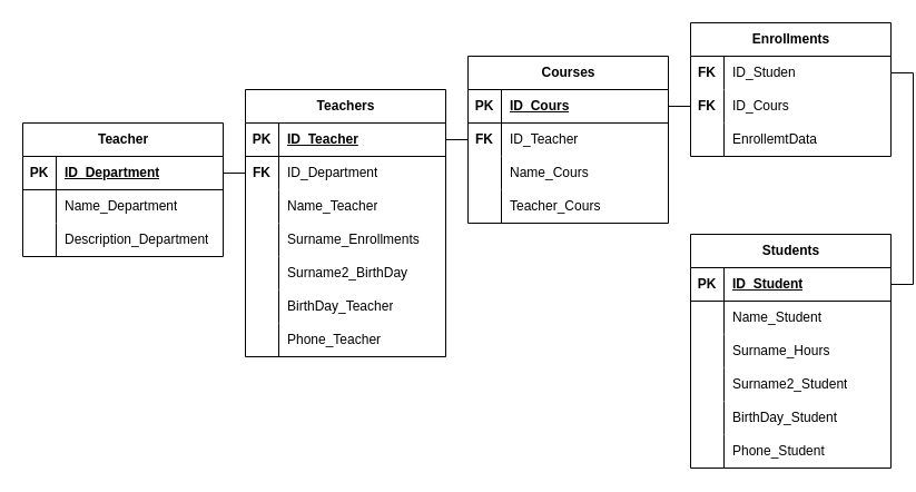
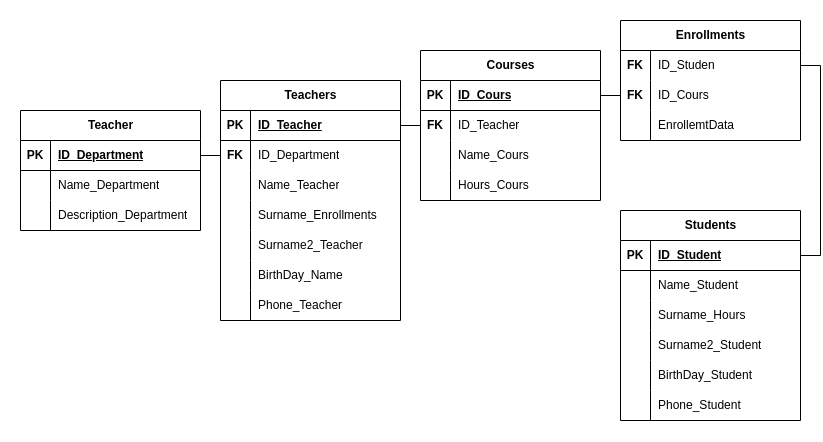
- <mxCell id="46" value="Teacher_Cours" style="shape=partialRectangle;connectable=0;fillColor=none;top=0;left=0;bottom=0;right=0;align=left;spacingLeft=6;overflow=hidden;whiteSpace=wrap;html=1;" vertex="1" parent="44"><mxGeometry x="30" width="150" height="30" as="geometry"><mxRectangle width="150" height="30" as="alternateBounds" /></mxGeometry></mxCell>
+ <mxCell id="46" value="Hours_Cours" style="shape=partialRectangle;connectable=0;fillColor=none;top=0;left=0;bottom=0;right=0;align=left;spacingLeft=6;overflow=hidden;whiteSpace=wrap;html=1;" vertex="1" parent="44"><mxGeometry x="30" width="150" height="30" as="geometry"><mxRectangle width="150" height="30" as="alternateBounds" /></mxGeometry></mxCell>
- <mxCell id="27" value="Surname2_BirthDay" style="shape=partialRectangle;connectable=0;fillColor=none;top=0;left=0;bottom=0;right=0;align=left;spacingLeft=6;overflow=hidden;whiteSpace=wrap;html=1;" vertex="1" parent="25"><mxGeometry x="30" width="150" height="30" as="geometry"><mxRectangle width="150" height="30" as="alternateBounds" /></mxGeometry></mxCell>
+ <mxCell id="27" value="Surname2_Teacher" style="shape=partialRectangle;connectable=0;fillColor=none;top=0;left=0;bottom=0;right=0;align=left;spacingLeft=6;overflow=hidden;whiteSpace=wrap;html=1;" vertex="1" parent="25"><mxGeometry x="30" width="150" height="30" as="geometry"><mxRectangle width="150" height="30" as="alternateBounds" /></mxGeometry></mxCell>
- <mxCell id="30" value="BirthDay_Teacher" style="shape=partialRectangle;connectable=0;fillColor=none;top=0;left=0;bottom=0;right=0;align=left;spacingLeft=6;overflow=hidden;whiteSpace=wrap;html=1;" vertex="1" parent="28"><mxGeometry x="30" width="150" height="30" as="geometry"><mxRectangle width="150" height="30" as="alternateBounds" /></mxGeometry></mxCell>
+ <mxCell id="30" value="BirthDay_Name" style="shape=partialRectangle;connectable=0;fillColor=none;top=0;left=0;bottom=0;right=0;align=left;spacingLeft=6;overflow=hidden;whiteSpace=wrap;html=1;" vertex="1" parent="28"><mxGeometry x="30" width="150" height="30" as="geometry"><mxRectangle width="150" height="30" as="alternateBounds" /></mxGeometry></mxCell>
